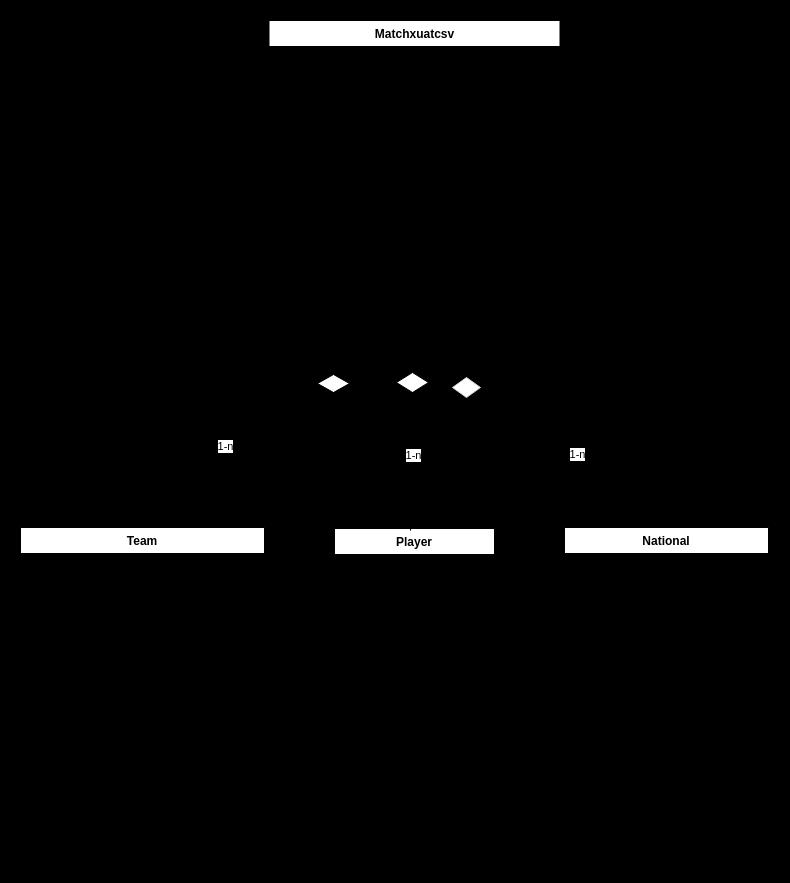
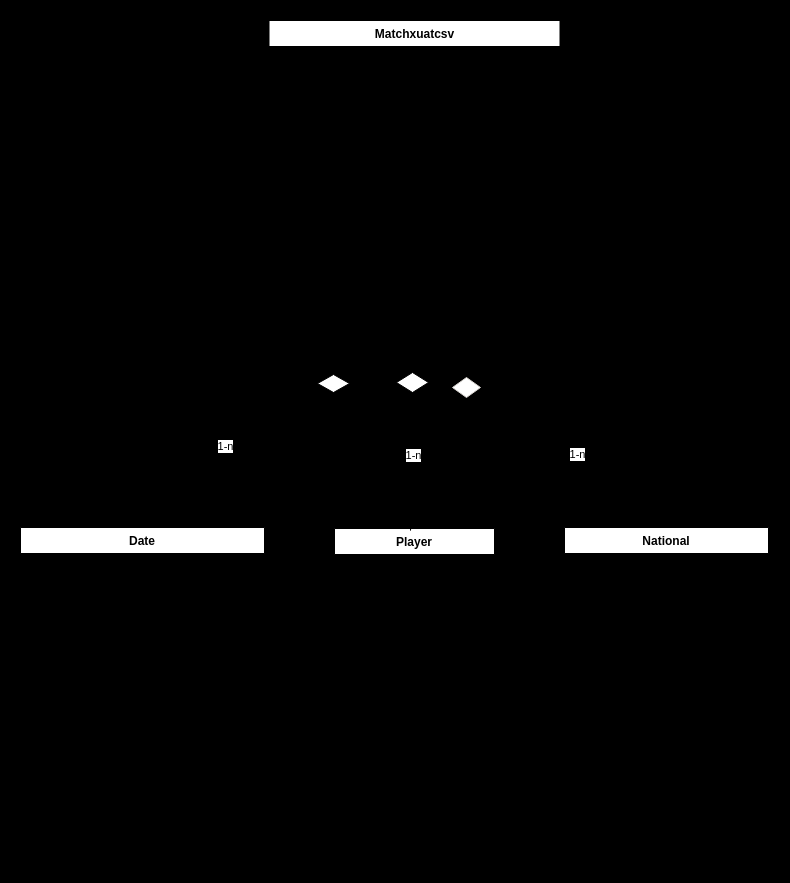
- <mxCell id="5" value="Team" style="swimlane;fontStyle=1;align=center;verticalAlign=top;childLayout=stackLayout;horizontal=1;startSize=26;horizontalStack=0;resizeParent=1;resizeParentMax=0;resizeLast=0;collapsible=1;marginBottom=0;whiteSpace=wrap;html=1;" parent="1" vertex="1"><mxGeometry x="20" y="527" width="244" height="278" as="geometry" /></mxCell>
+ <mxCell id="5" value="Date" style="swimlane;fontStyle=1;align=center;verticalAlign=top;childLayout=stackLayout;horizontal=1;startSize=26;horizontalStack=0;resizeParent=1;resizeParentMax=0;resizeLast=0;collapsible=1;marginBottom=0;whiteSpace=wrap;html=1;" parent="1" vertex="1"><mxGeometry x="20" y="527" width="244" height="278" as="geometry" /></mxCell>
